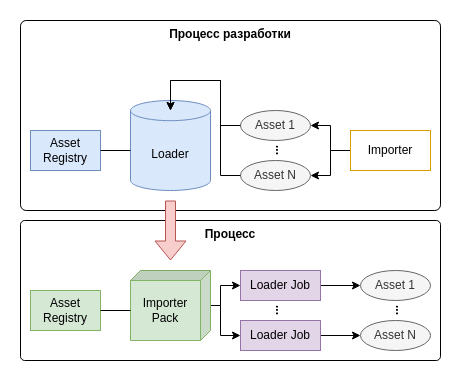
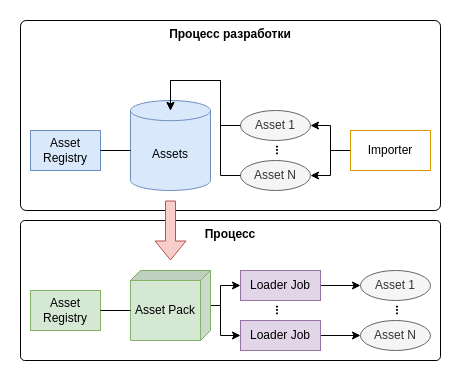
- <mxCell id="4" value="Loader" style="shape=cylinder3;whiteSpace=wrap;html=1;boundedLbl=1;backgroundOutline=1;size=10.088;fillColor=#dae8fc;strokeColor=#6c8ebf;" vertex="1" parent="1"><mxGeometry x="130" y="100" width="80" height="90" as="geometry" /></mxCell>
+ <mxCell id="4" value="Assets" style="shape=cylinder3;whiteSpace=wrap;html=1;boundedLbl=1;backgroundOutline=1;size=10.088;fillColor=#dae8fc;strokeColor=#6c8ebf;" vertex="1" parent="1"><mxGeometry x="130" y="100" width="80" height="90" as="geometry" /></mxCell>
- <mxCell id="17" value="Importer Pack" style="shape=cube;whiteSpace=wrap;html=1;boundedLbl=1;backgroundOutline=1;darkOpacity=0.05;darkOpacity2=0.1;size=10;direction=south;fontFamily=Helvetica;fillColor=#d5e8d4;strokeColor=#82b366;" vertex="1" parent="1"><mxGeometry x="130" y="270" width="80" height="70" as="geometry" /></mxCell>
+ <mxCell id="17" value="Asset Pack" style="shape=cube;whiteSpace=wrap;html=1;boundedLbl=1;backgroundOutline=1;darkOpacity=0.05;darkOpacity2=0.1;size=10;direction=south;fontFamily=Helvetica;fillColor=#d5e8d4;strokeColor=#82b366;" vertex="1" parent="1"><mxGeometry x="130" y="270" width="80" height="70" as="geometry" /></mxCell>
